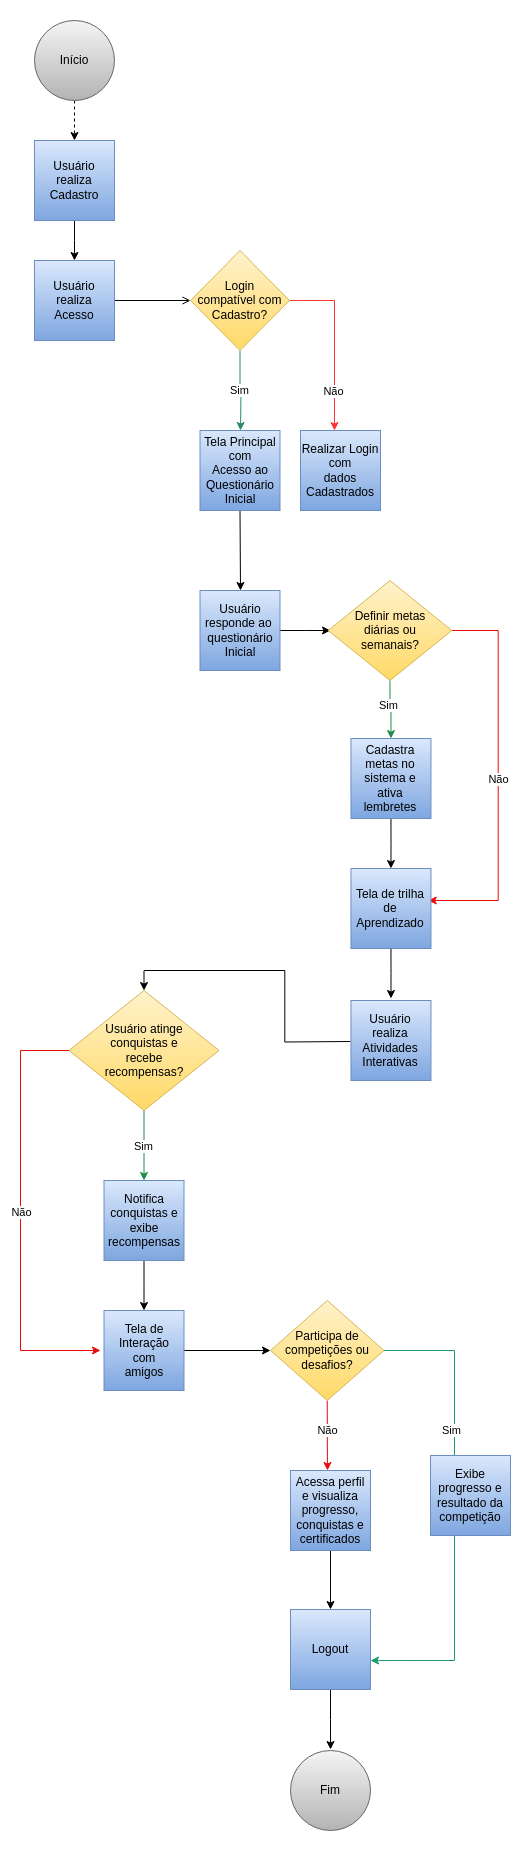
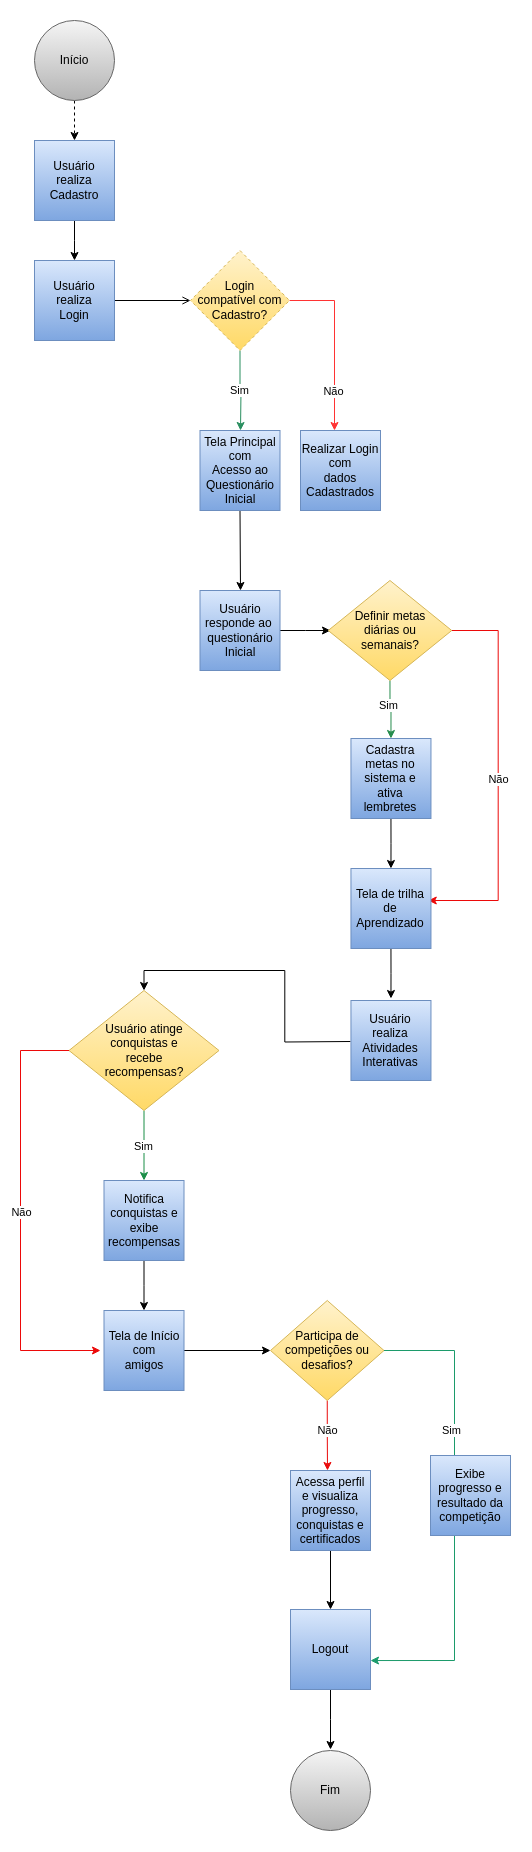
- <mxCell id="7" value="Usuário realiza&lt;div&gt;Acesso&lt;/div&gt;" style="whiteSpace=wrap;html=1;aspect=fixed;fillColor=#dae8fc;gradientColor=#7ea6e0;strokeColor=#6c8ebf;" parent="1" vertex="1"><mxGeometry x="34" y="260" width="80" height="80" as="geometry" /></mxCell>
+ <mxCell id="7" value="Usuário realiza&lt;div&gt;Login&lt;/div&gt;" style="whiteSpace=wrap;html=1;aspect=fixed;fillColor=#dae8fc;gradientColor=#7ea6e0;strokeColor=#6c8ebf;" parent="1" vertex="1"><mxGeometry x="34" y="260" width="80" height="80" as="geometry" /></mxCell>
- <mxCell id="12" value="Login&lt;div&gt;compatível com&lt;/div&gt;&lt;div&gt;Cadastro?&lt;/div&gt;" style="rhombus;whiteSpace=wrap;html=1;fillColor=#fff2cc;gradientColor=#ffd966;strokeColor=#d6b656;" parent="1" vertex="1"><mxGeometry x="190" y="250" width="99" height="100" as="geometry" /></mxCell>
+ <mxCell id="12" value="Login&lt;div&gt;compatível com&lt;/div&gt;&lt;div&gt;Cadastro?&lt;/div&gt;" style="rhombus;whiteSpace=wrap;html=1;fillColor=#fff2cc;gradientColor=#ffd966;strokeColor=#d6b656;dashed=1;" parent="1" vertex="1"><mxGeometry x="190" y="250" width="99" height="100" as="geometry" /></mxCell>
- <mxCell id="35" value="Tela de Interação&lt;div&gt;com&lt;/div&gt;&lt;div&gt;amigos&lt;/div&gt;" style="whiteSpace=wrap;html=1;aspect=fixed;fillColor=#dae8fc;gradientColor=#7ea6e0;strokeColor=#6c8ebf;" parent="1" vertex="1"><mxGeometry x="103.5" y="1310" width="80" height="80" as="geometry" /></mxCell>
+ <mxCell id="35" value="Tela de Início&lt;div&gt;com&lt;/div&gt;&lt;div&gt;amigos&lt;/div&gt;" style="whiteSpace=wrap;html=1;aspect=fixed;fillColor=#dae8fc;gradientColor=#7ea6e0;strokeColor=#6c8ebf;" parent="1" vertex="1"><mxGeometry x="103.5" y="1310" width="80" height="80" as="geometry" /></mxCell>
